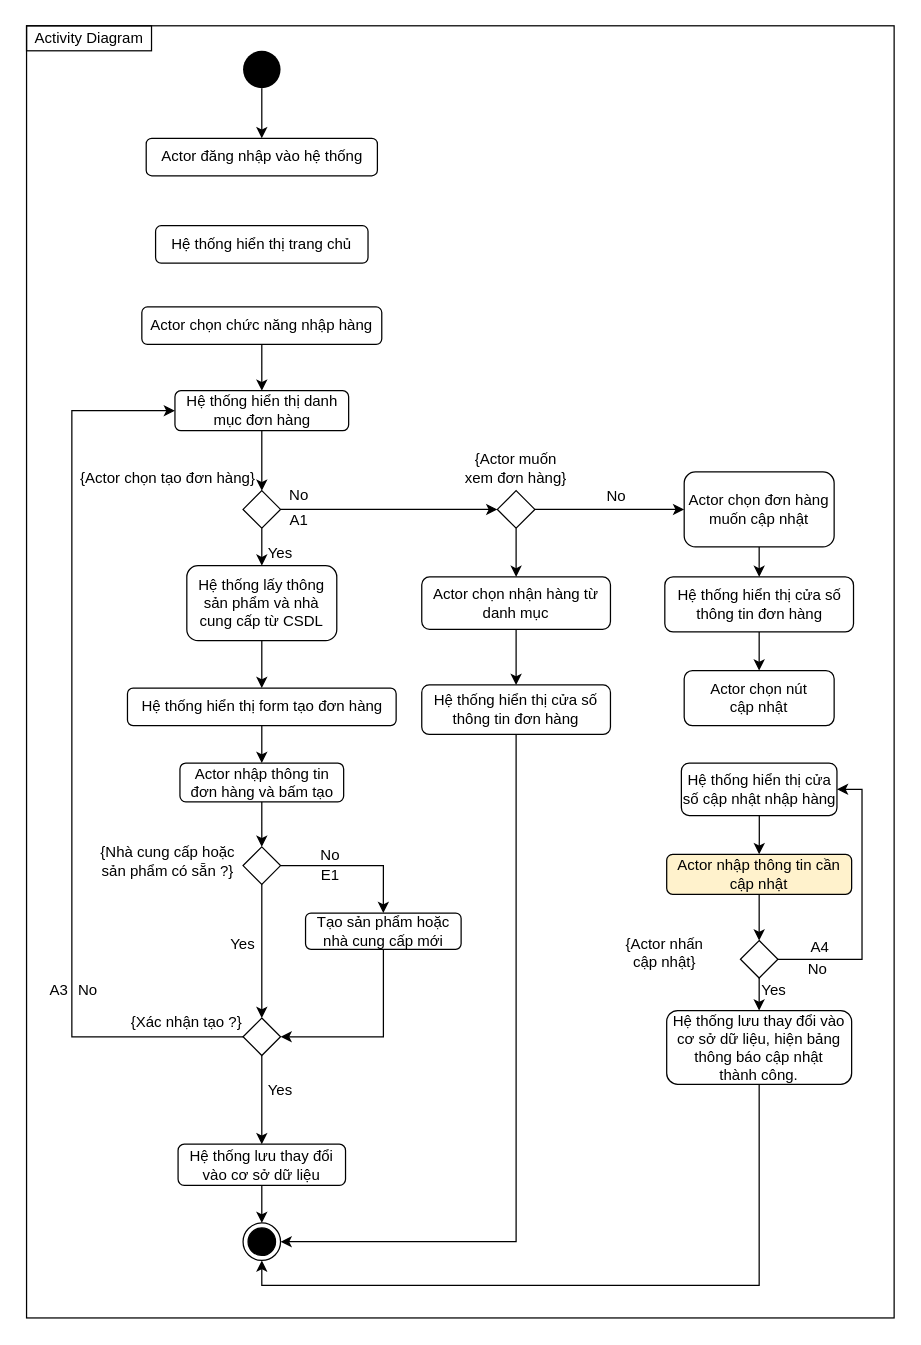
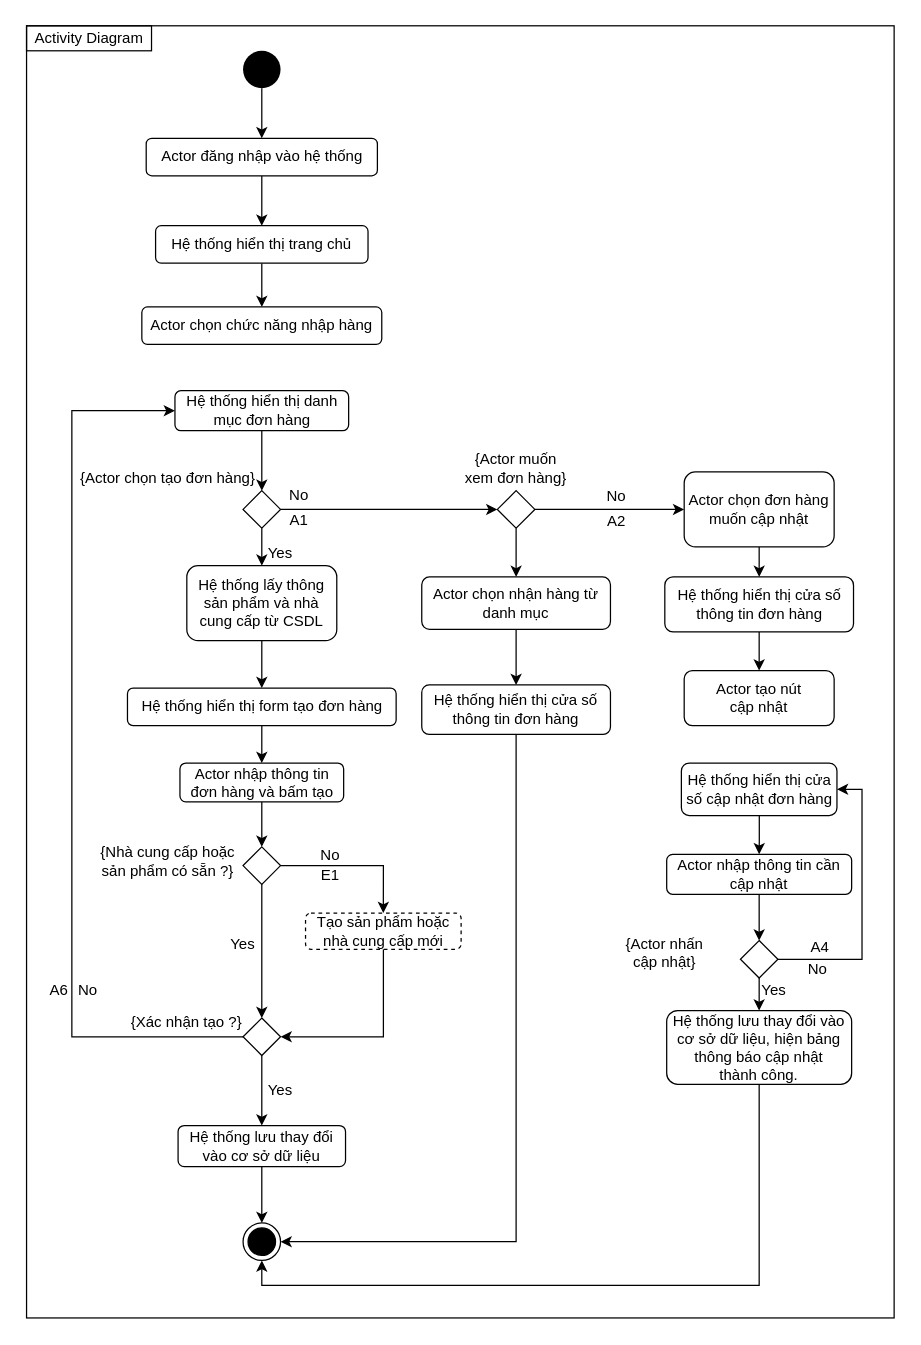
+ <mxCell id="5" value="" style="edgeStyle=orthogonalEdgeStyle;rounded=0;orthogonalLoop=1;jettySize=auto;html=1;" parent="1" source="6" target="8" edge="1"><mxGeometry relative="1" as="geometry" /></mxCell>
+ <mxCell id="7" value="" style="edgeStyle=orthogonalEdgeStyle;rounded=0;orthogonalLoop=1;jettySize=auto;html=1;" parent="1" source="8" target="21" edge="1"><mxGeometry relative="1" as="geometry" /></mxCell>
- <mxCell id="20" value="" style="edgeStyle=orthogonalEdgeStyle;rounded=0;orthogonalLoop=1;jettySize=auto;html=1;" parent="1" source="21" target="23" edge="1"><mxGeometry relative="1" as="geometry" /></mxCell>
+ <mxCell id="71" value="A2" style="text;html=1;strokeColor=none;fillColor=none;align=center;verticalAlign=middle;whiteSpace=wrap;rounded=0;" vertex="1" parent="1"><mxGeometry x="473" y="407" width="40" height="20" as="geometry" /></mxCell>
- <mxCell id="66" value="Actor chọn nút &lt;br&gt;cập nhật" style="rounded=1;whiteSpace=wrap;html=1;" vertex="1" parent="1"><mxGeometry x="547" y="536" width="120" height="44" as="geometry" /></mxCell>
+ <mxCell id="66" value="Actor tạo nút &lt;br&gt;cập nhật" style="rounded=1;whiteSpace=wrap;html=1;" vertex="1" parent="1"><mxGeometry x="547" y="536" width="120" height="44" as="geometry" /></mxCell>
- <mxCell id="25" value="Hệ thống hiển thị cửa số cập nhật nhập hàng" style="rounded=1;whiteSpace=wrap;html=1;fillColor=#FFFFFF;" parent="1" vertex="1"><mxGeometry x="544.75" y="610" width="124.5" height="42" as="geometry" /></mxCell>
+ <mxCell id="25" value="Hệ thống hiển thị cửa số cập nhật đơn hàng" style="rounded=1;whiteSpace=wrap;html=1;fillColor=#FFFFFF;" parent="1" vertex="1"><mxGeometry x="544.75" y="610" width="124.5" height="42" as="geometry" /></mxCell>
- <mxCell id="30" value="Actor nhập thông tin cần cập nhật" style="rounded=1;whiteSpace=wrap;html=1;fillColor=#fff2cc;" parent="1" vertex="1"><mxGeometry x="533" y="683" width="148" height="32" as="geometry" /></mxCell>
+ <mxCell id="30" value="Actor nhập thông tin cần cập nhật" style="rounded=1;whiteSpace=wrap;html=1;fillColor=#FFFFFF;" parent="1" vertex="1"><mxGeometry x="533" y="683" width="148" height="32" as="geometry" /></mxCell>
- <mxCell id="49" value="Tạo sản phẩm hoặc nhà cung cấp mới" style="rounded=1;whiteSpace=wrap;html=1;fillColor=#FFFFFF;" parent="1" vertex="1"><mxGeometry x="244" y="730" width="124.5" height="29" as="geometry" /></mxCell>
+ <mxCell id="49" value="Tạo sản phẩm hoặc nhà cung cấp mới" style="rounded=1;whiteSpace=wrap;html=1;fillColor=#FFFFFF;dashed=1;" parent="1" vertex="1"><mxGeometry x="244" y="730" width="124.5" height="29" as="geometry" /></mxCell>
- <mxCell id="56" value="A3" style="text;html=1;strokeColor=none;fillColor=none;align=center;verticalAlign=middle;whiteSpace=wrap;rounded=0;" vertex="1" parent="1"><mxGeometry x="27" y="782" width="40" height="20" as="geometry" /></mxCell>
+ <mxCell id="56" value="A6" style="text;html=1;strokeColor=none;fillColor=none;align=center;verticalAlign=middle;whiteSpace=wrap;rounded=0;" vertex="1" parent="1"><mxGeometry x="27" y="782" width="40" height="20" as="geometry" /></mxCell>
- <mxCell id="36" value="Hệ thống lưu thay đổi vào cơ sở dữ liệu" style="rounded=1;whiteSpace=wrap;html=1;fillColor=#FFFFFF;" parent="1" vertex="1"><mxGeometry x="142" y="915" width="134" height="33" as="geometry" /></mxCell>
+ <mxCell id="36" value="Hệ thống lưu thay đổi vào cơ sở dữ liệu" style="rounded=1;whiteSpace=wrap;html=1;fillColor=#FFFFFF;" parent="1" vertex="1"><mxGeometry x="142" y="900" width="134" height="33" as="geometry" /></mxCell>
